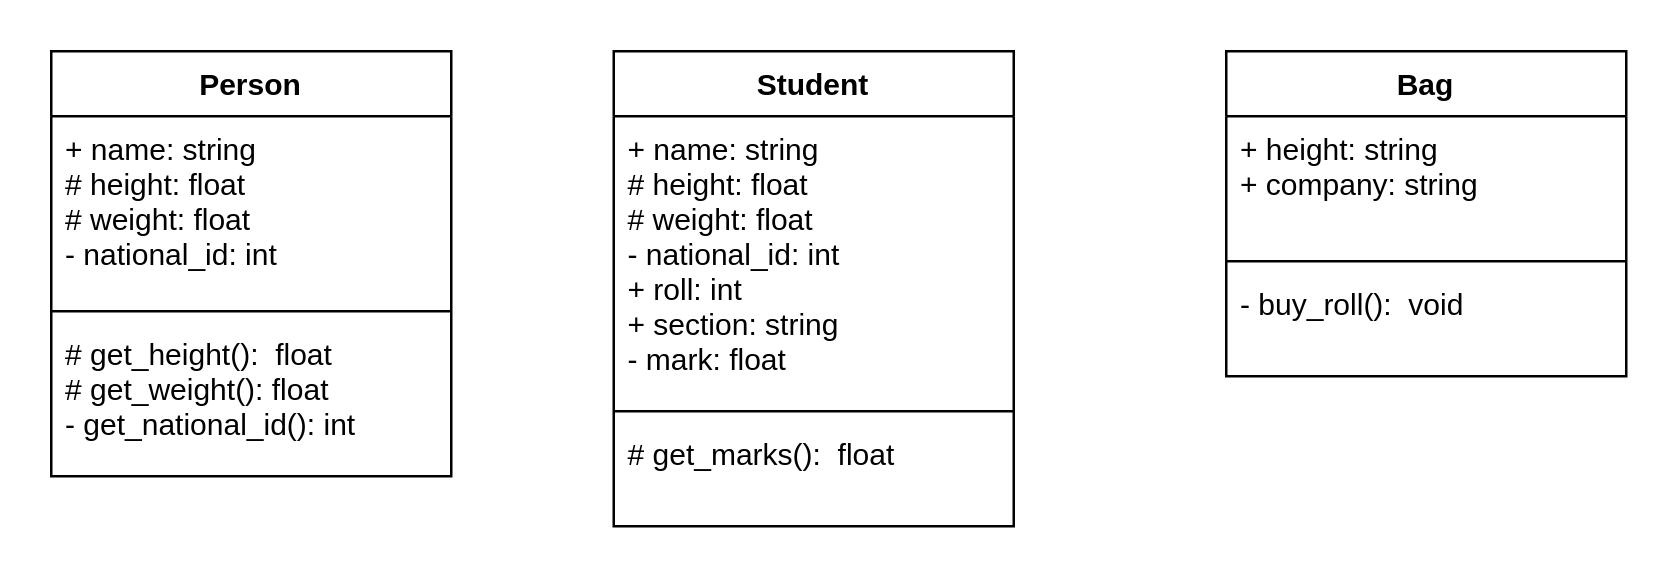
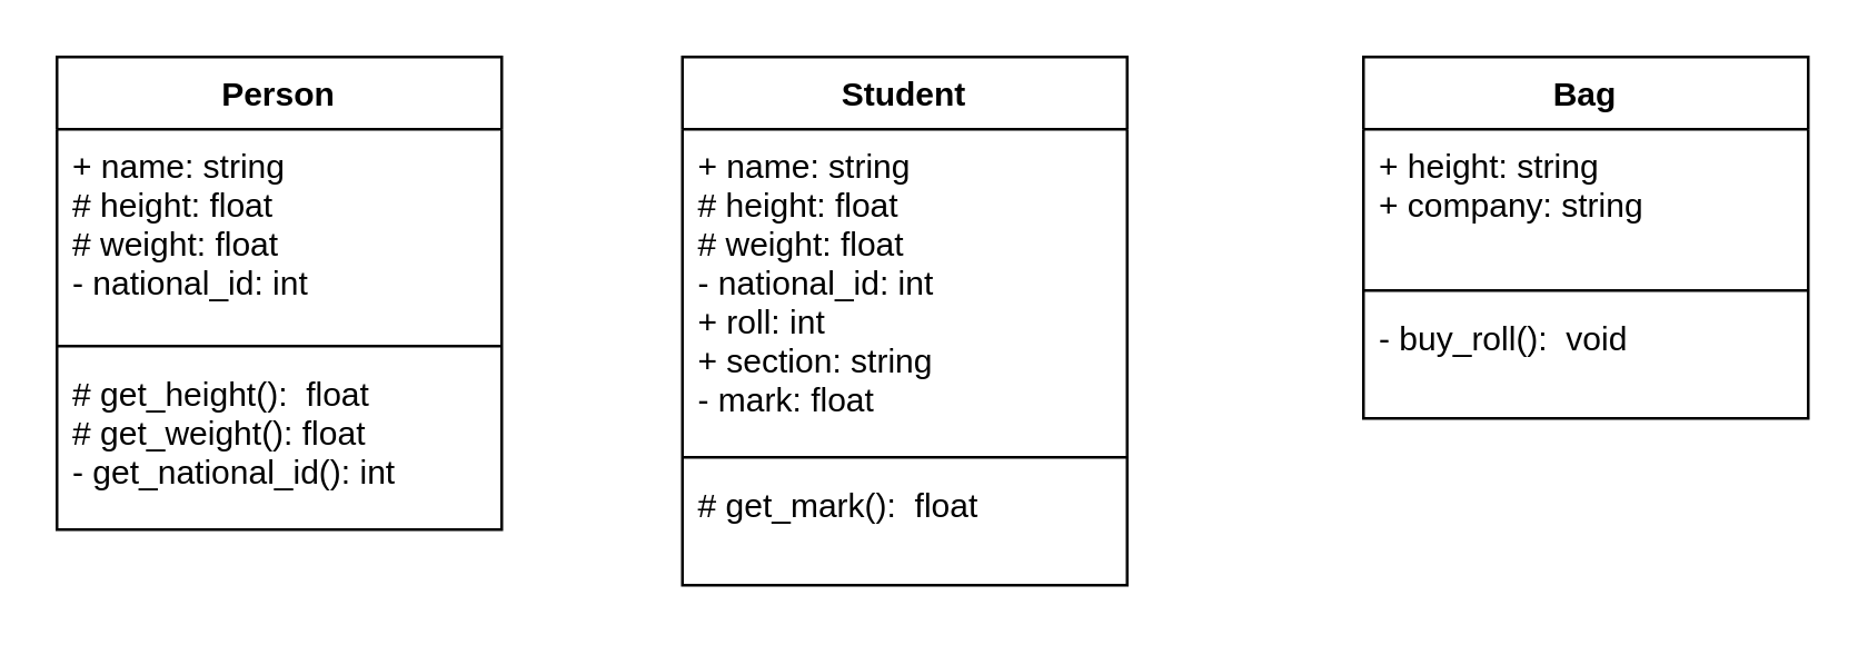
- <mxCell id="9" value="# get_marks():  float" style="text;strokeColor=none;fillColor=none;align=left;verticalAlign=top;spacingLeft=4;spacingRight=4;overflow=hidden;rotatable=0;points=[[0,0.5],[1,0.5]];portConstraint=eastwest;" vertex="1" parent="6"><mxGeometry y="148" width="160" height="42" as="geometry" /></mxCell>
+ <mxCell id="9" value="# get_mark():  float" style="text;strokeColor=none;fillColor=none;align=left;verticalAlign=top;spacingLeft=4;spacingRight=4;overflow=hidden;rotatable=0;points=[[0,0.5],[1,0.5]];portConstraint=eastwest;" vertex="1" parent="6"><mxGeometry y="148" width="160" height="42" as="geometry" /></mxCell>
